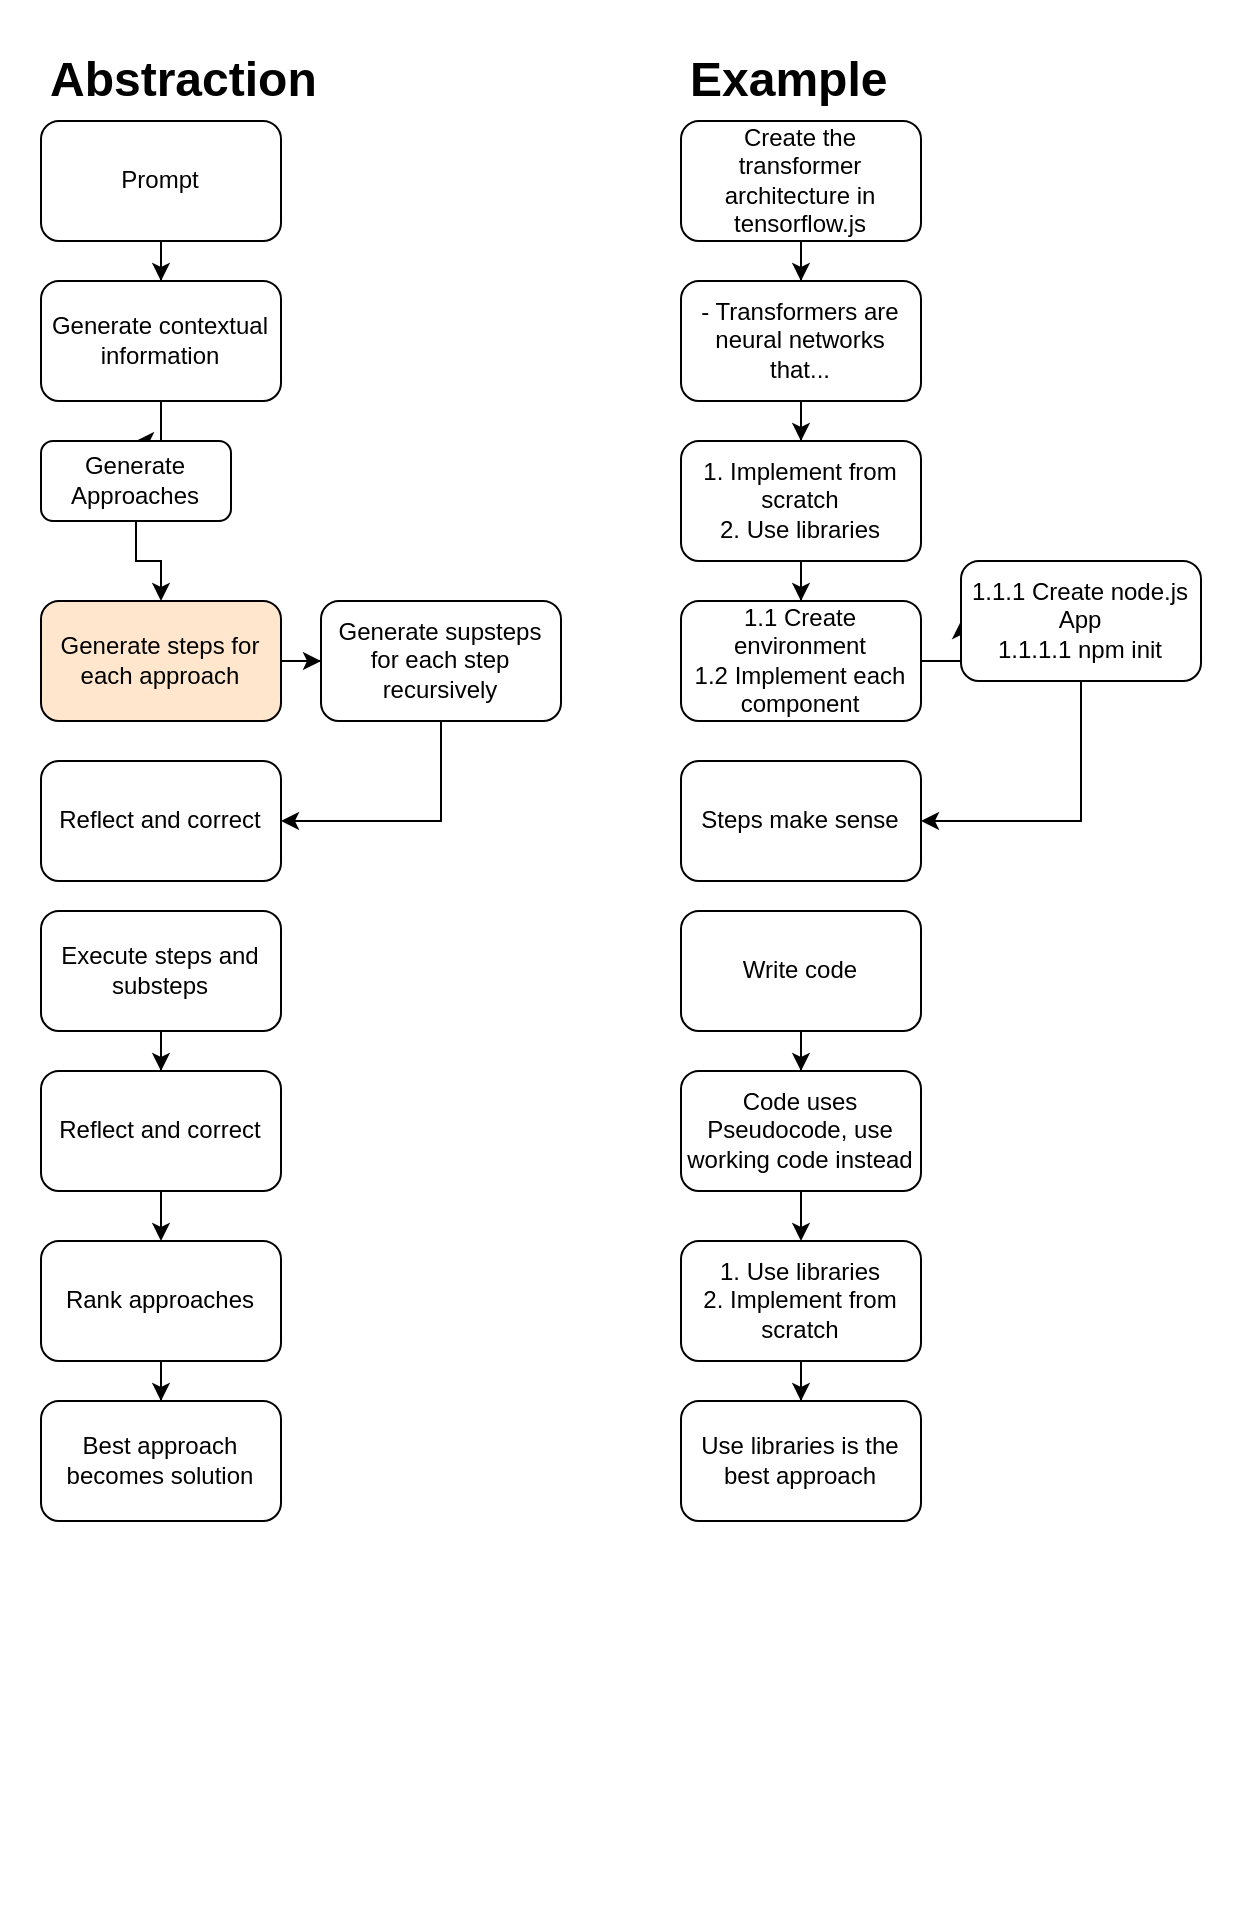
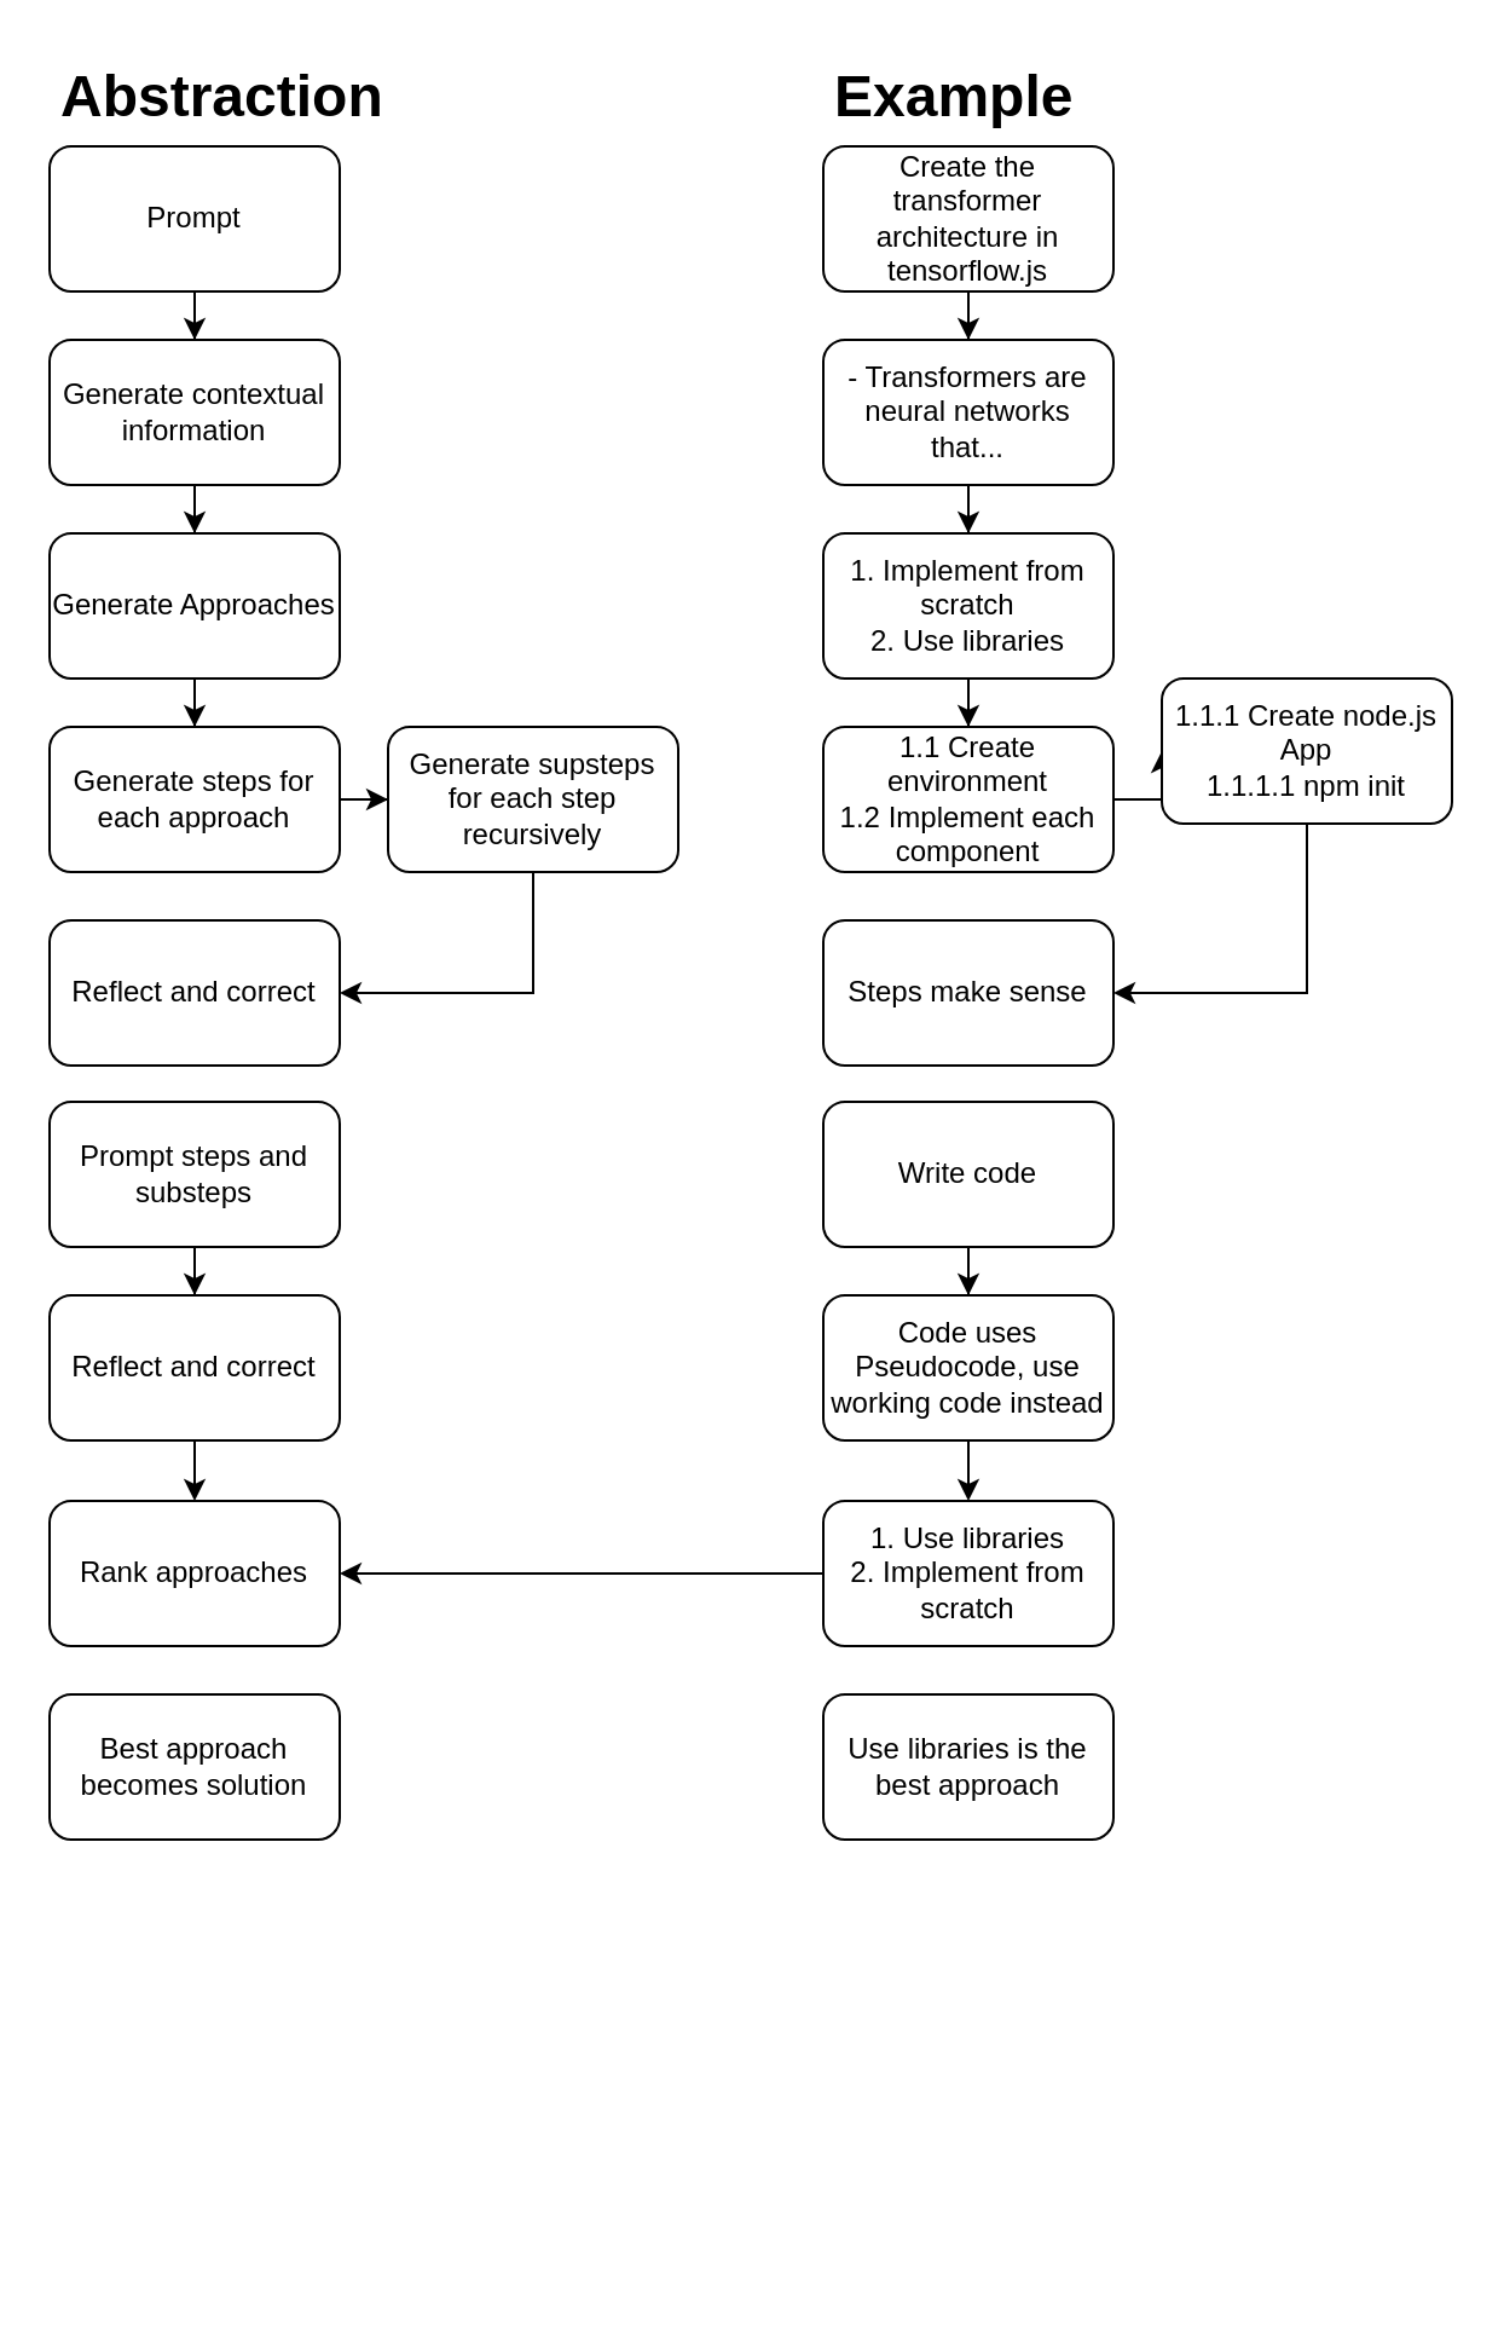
- <mxCell id="7" value="Generate Approaches" style="rounded=1;whiteSpace=wrap;html=1;" parent="1" vertex="1"><mxGeometry x="20" y="220" width="95" height="40" as="geometry" /></mxCell>
+ <mxCell id="7" value="Generate Approaches" style="rounded=1;whiteSpace=wrap;html=1;" parent="1" vertex="1"><mxGeometry y="220" width="120" height="60" as="geometry" x="20" /></mxCell>
- <mxCell id="9" value="Generate steps for each approach" style="rounded=1;whiteSpace=wrap;html=1;fillColor=#ffe6cc;" parent="1" vertex="1"><mxGeometry y="300" width="120" height="60" as="geometry" x="20" /></mxCell>
+ <mxCell id="9" value="Generate steps for each approach" style="rounded=1;whiteSpace=wrap;html=1;" parent="1" vertex="1"><mxGeometry y="300" width="120" height="60" as="geometry" x="20" /></mxCell>
- <mxCell id="13" value="Execute steps and substeps" style="rounded=1;whiteSpace=wrap;html=1;" parent="1" vertex="1"><mxGeometry y="455" width="120" height="60" as="geometry" x="20" /></mxCell>
+ <mxCell id="13" value="Prompt steps and substeps" style="rounded=1;whiteSpace=wrap;html=1;" parent="1" vertex="1"><mxGeometry y="455" width="120" height="60" as="geometry" x="20" /></mxCell>
- <mxCell id="17" value="" style="edgeStyle=orthogonalEdgeStyle;rounded=0;orthogonalLoop=1;jettySize=auto;html=1;" parent="1" source="18" target="19" edge="1"><mxGeometry relative="1" as="geometry" /></mxCell>
- <mxCell id="35" value="" style="edgeStyle=orthogonalEdgeStyle;rounded=0;orthogonalLoop=1;jettySize=auto;html=1;" parent="1" source="36" target="37" edge="1"><mxGeometry relative="1" as="geometry" /></mxCell>
+ <mxCell id="35" value="" style="edgeStyle=orthogonalEdgeStyle;rounded=0;orthogonalLoop=1;jettySize=auto;html=1;" parent="1" source="36" target="18" edge="1"><mxGeometry relative="1" as="geometry" /></mxCell>
